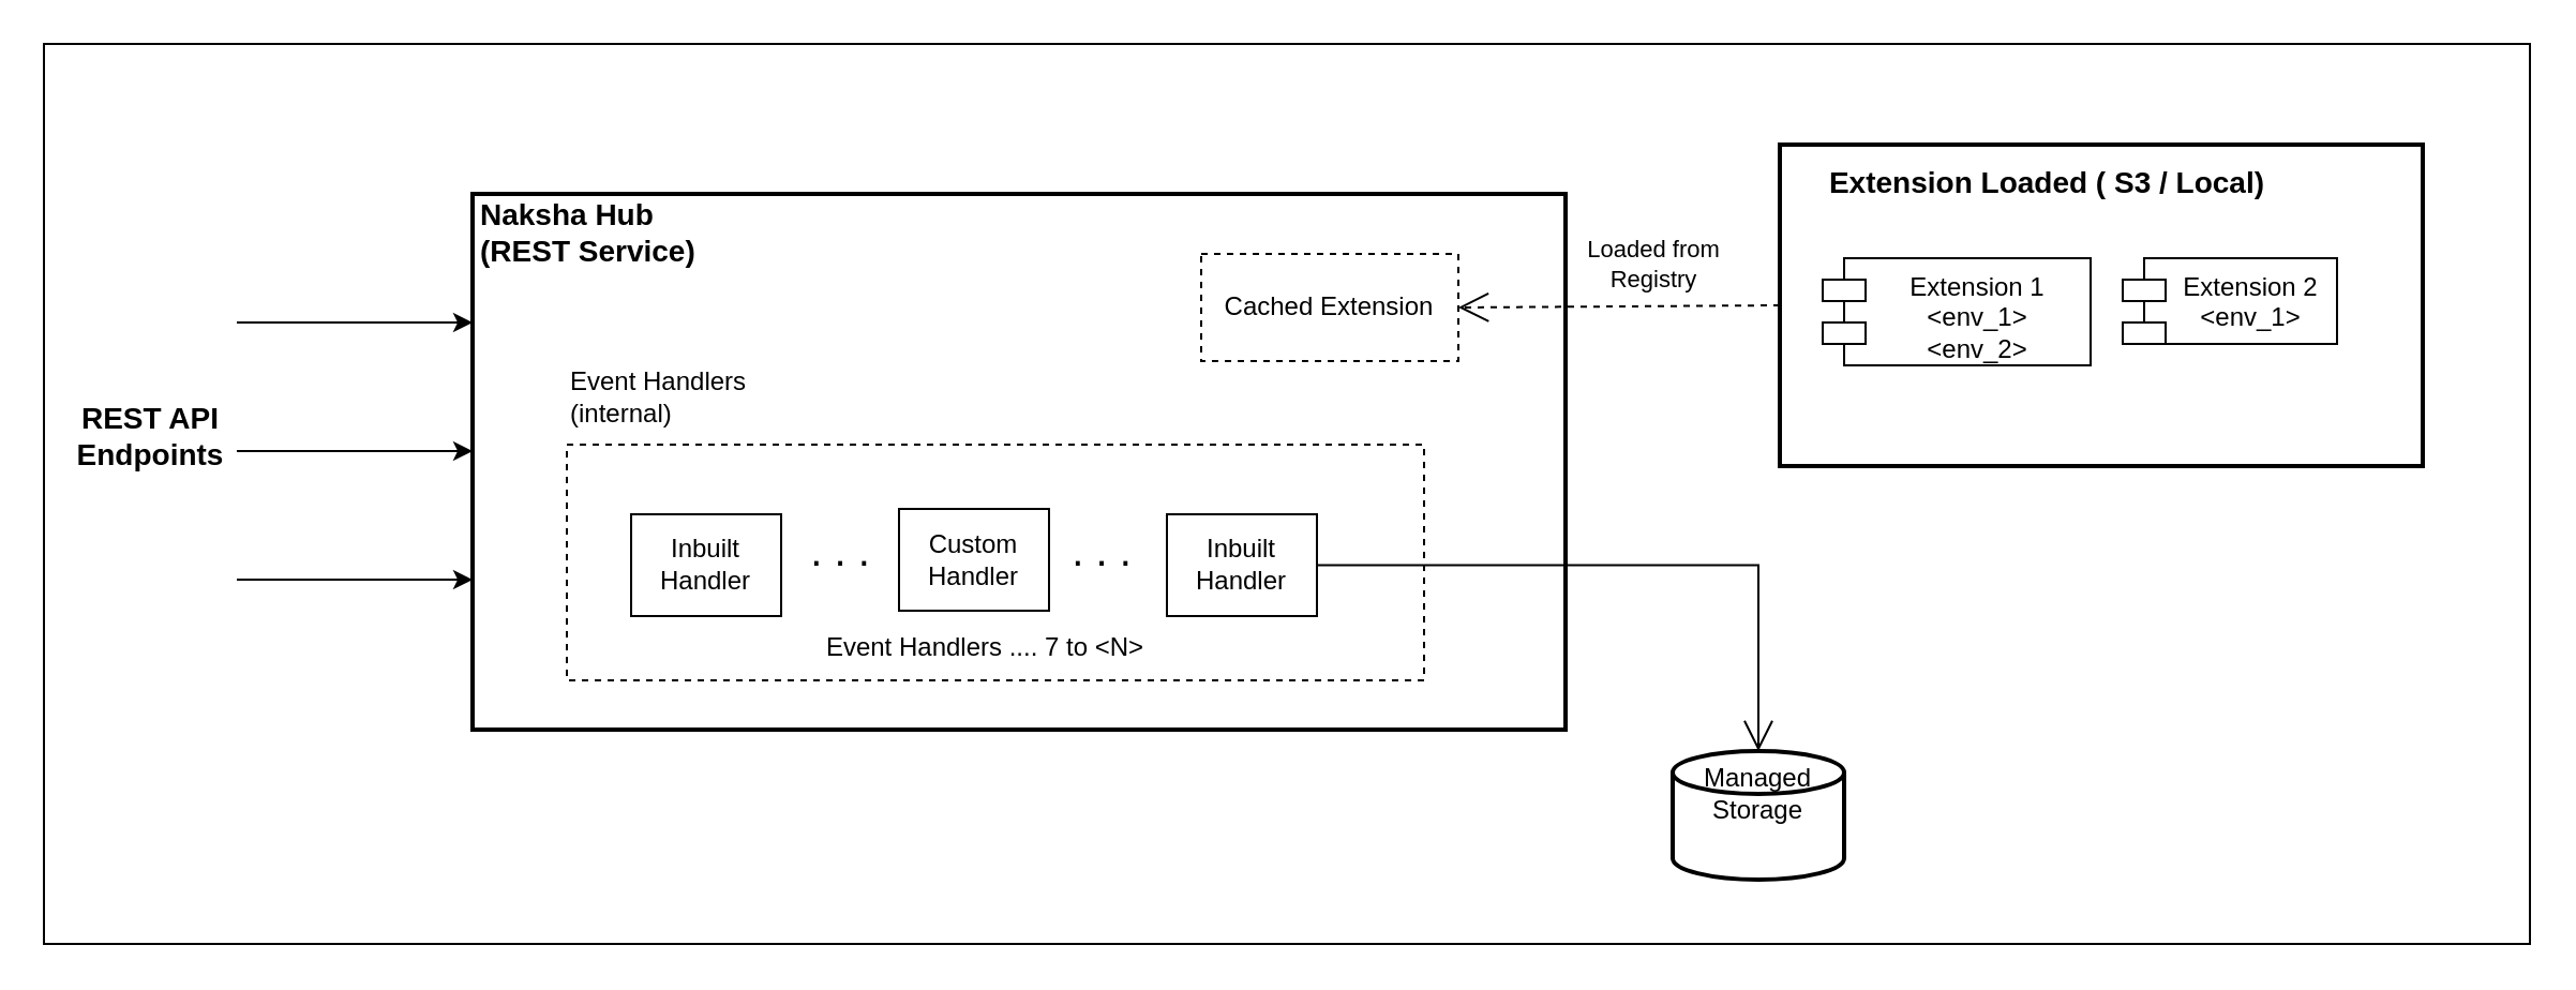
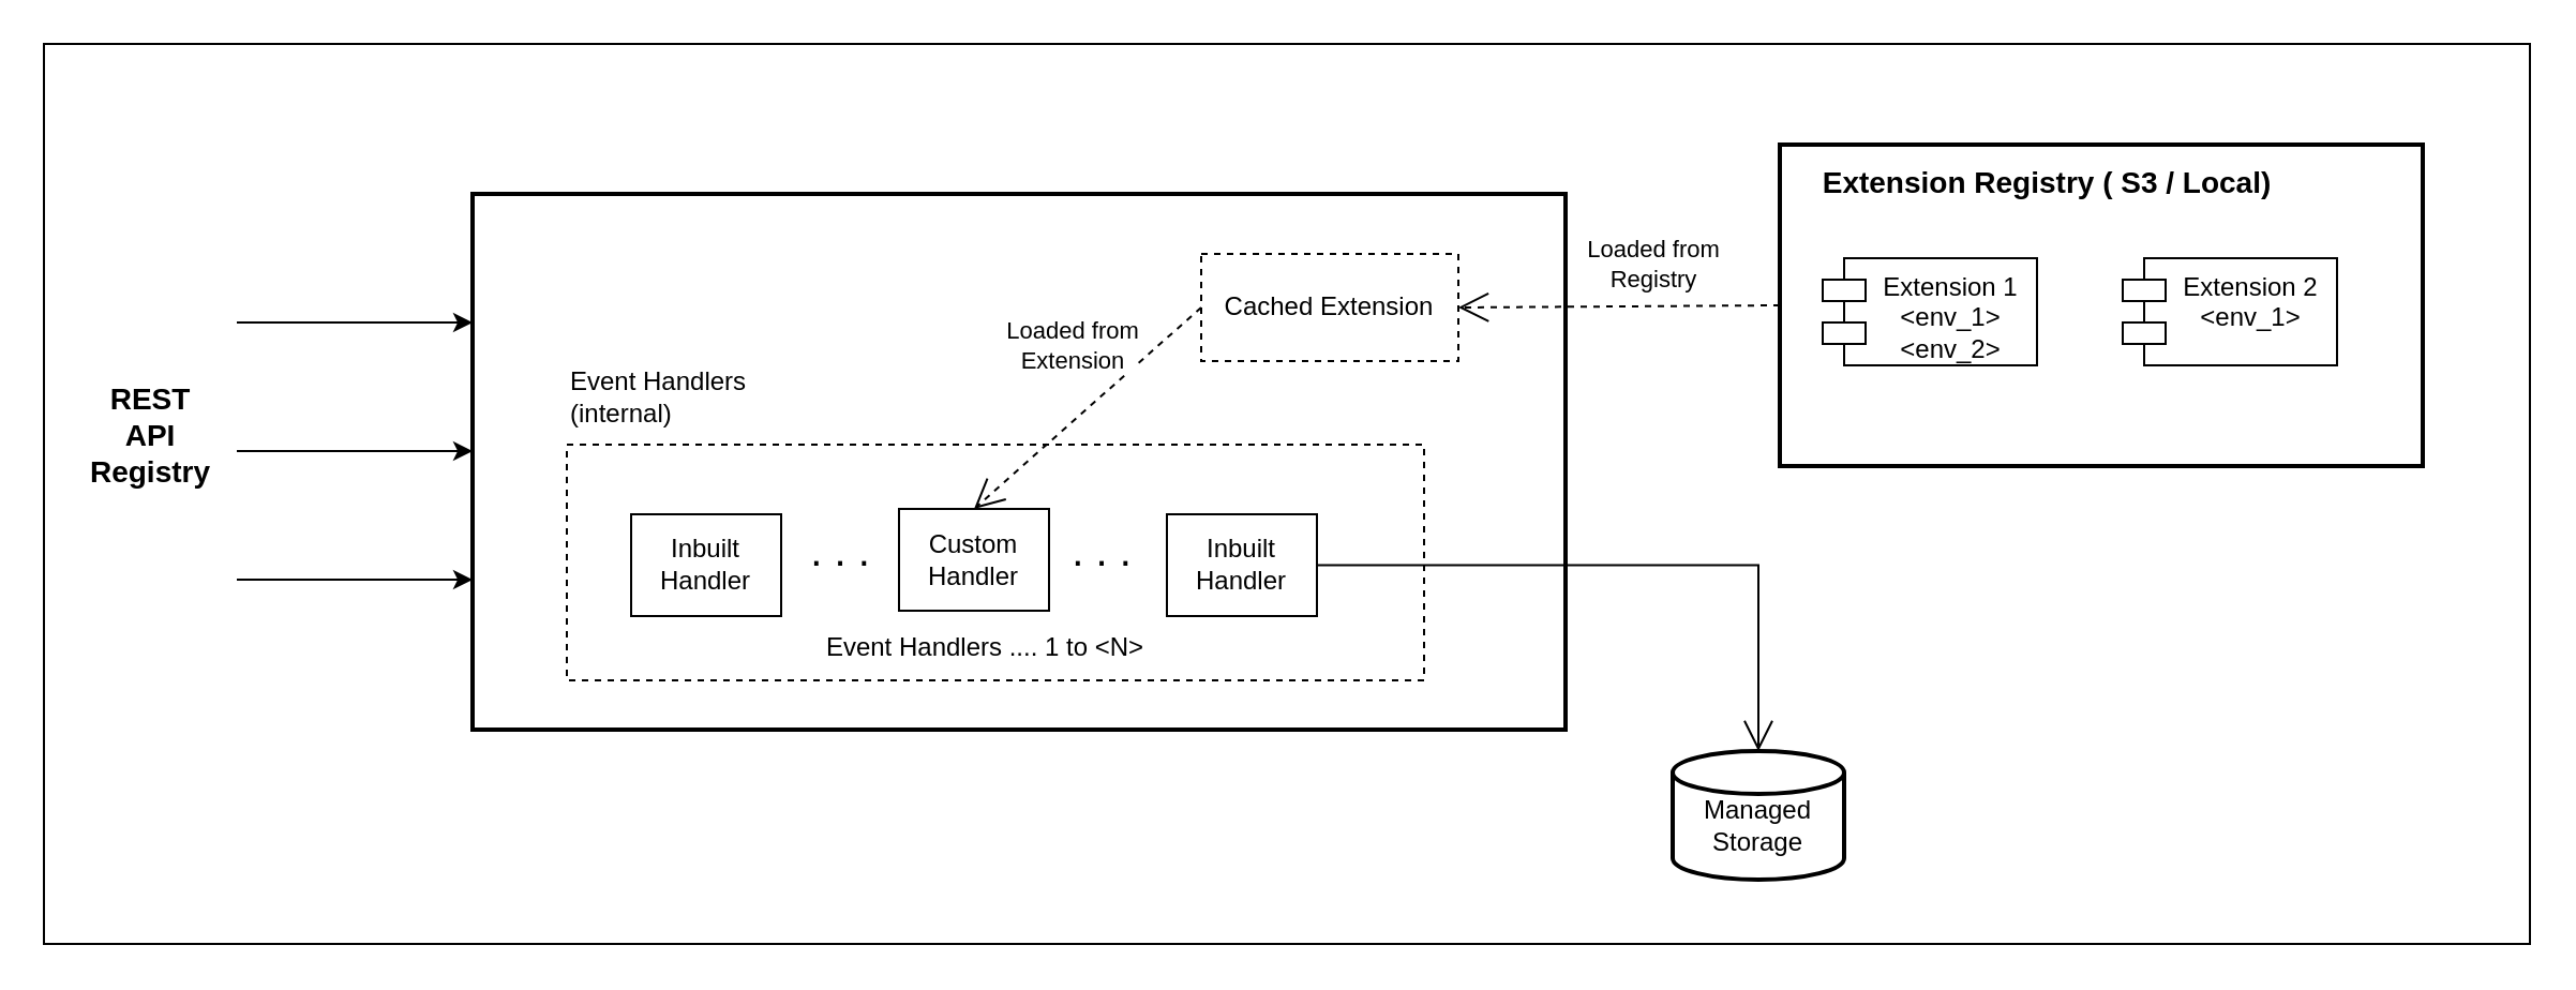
- <mxCell id="21" value="&lt;b&gt;&lt;font style=&quot;font-size: 14px;&quot;&gt;Extension Loaded ( S3 / Local)&lt;/font&gt;&lt;/b&gt;" style="text;strokeColor=none;align=center;fillColor=none;html=1;verticalAlign=middle;whiteSpace=wrap;rounded=0;fontColor=#000000;" parent="1" vertex="1"><mxGeometry x="830" y="70" width="250" height="30" as="geometry" /></mxCell>
+ <mxCell id="21" value="&lt;b&gt;&lt;font style=&quot;font-size: 14px;&quot;&gt;Extension Registry ( S3 / Local)&lt;/font&gt;&lt;/b&gt;" style="text;strokeColor=none;align=center;fillColor=none;html=1;verticalAlign=middle;whiteSpace=wrap;rounded=0;fontColor=#000000;" parent="1" vertex="1"><mxGeometry x="830" y="70" width="250" height="30" as="geometry" /></mxCell>
- <mxCell id="14" value="&lt;b&gt;&lt;font style=&quot;font-size: 14px;&quot;&gt;Naksha Hub&lt;/font&gt;&lt;/b&gt;&lt;div&gt;&lt;b&gt;&lt;font style=&quot;font-size: 14px;&quot;&gt;(REST Service)&lt;/font&gt;&lt;/b&gt;&lt;/div&gt;" style="text;strokeColor=none;align=left;fillColor=none;html=1;verticalAlign=middle;whiteSpace=wrap;rounded=0;fontColor=#000000;" parent="1" vertex="1"><mxGeometry x="222" y="93" width="118" height="30" as="geometry" /></mxCell>
- <mxCell id="20" value="Extension 2&lt;div&gt;&amp;lt;env_1&amp;gt;&lt;/div&gt;" style="shape=module;align=left;spacingLeft=20;align=center;verticalAlign=top;whiteSpace=wrap;html=1;fillColor=#FFFFFF;fontColor=#000000;strokeColor=#000000;" parent="1" vertex="1"><mxGeometry x="990" y="120" width="100" height="40" as="geometry" /></mxCell>
+ <mxCell id="20" value="Extension 2&lt;div&gt;&amp;lt;env_1&amp;gt;&lt;/div&gt;" style="shape=module;align=left;spacingLeft=20;align=center;verticalAlign=top;whiteSpace=wrap;html=1;fillColor=#FFFFFF;fontColor=#000000;strokeColor=#000000;" parent="1" vertex="1"><mxGeometry x="990" y="120" width="100" height="50" as="geometry" /></mxCell>
- <mxCell id="19" value="Extension 1&lt;div&gt;&amp;lt;env_1&amp;gt;&lt;/div&gt;&lt;div&gt;&amp;lt;env_2&amp;gt;&lt;/div&gt;" style="shape=module;align=left;spacingLeft=20;align=center;verticalAlign=top;whiteSpace=wrap;html=1;fillColor=#FFFFFF;fontColor=#000000;strokeColor=#000000;" parent="1" vertex="1"><mxGeometry x="850" y="120" width="125" height="50" as="geometry" /></mxCell>
+ <mxCell id="19" value="Extension 1&lt;div&gt;&amp;lt;env_1&amp;gt;&lt;/div&gt;&lt;div&gt;&amp;lt;env_2&amp;gt;&lt;/div&gt;" style="shape=module;align=left;spacingLeft=20;align=center;verticalAlign=top;whiteSpace=wrap;html=1;fillColor=#FFFFFF;fontColor=#000000;strokeColor=#000000;" parent="1" vertex="1"><mxGeometry x="850" y="120" width="100" height="50" as="geometry" /></mxCell>
- <mxCell id="27" value="&lt;b&gt;&lt;font style=&quot;font-size: 14px;&quot;&gt;REST API&lt;br&gt;Endpoints&lt;/font&gt;&lt;/b&gt;" style="text;strokeColor=none;align=center;fillColor=none;html=1;verticalAlign=middle;whiteSpace=wrap;rounded=0;" parent="1" vertex="1"><mxGeometry x="40" y="175" width="60" height="55" as="geometry" /></mxCell>
+ <mxCell id="27" value="&lt;b&gt;&lt;font style=&quot;font-size: 14px;&quot;&gt;REST API&lt;br&gt;Registry&lt;/font&gt;&lt;/b&gt;" style="text;strokeColor=none;align=center;fillColor=none;html=1;verticalAlign=middle;whiteSpace=wrap;rounded=0;" parent="1" vertex="1"><mxGeometry x="40" y="175" width="60" height="55" as="geometry" /></mxCell>
+ <mxCell id="25" value="" style="endArrow=open;endSize=12;dashed=1;html=1;rounded=0;entryX=0.5;entryY=0;entryDx=0;entryDy=0;strokeColor=#000000;exitX=0;exitY=0.5;exitDx=0;exitDy=0;" parent="1" target="18" edge="1" source="5"><mxGeometry width="160" relative="1" as="geometry"><mxPoint x="560" y="140" as="sourcePoint" /><mxPoint x="500" y="220" as="targetPoint" /><Array as="points" /></mxGeometry></mxCell>
+ <mxCell id="26" value="Loaded from&lt;div&gt;Extension&lt;/div&gt;" style="edgeLabel;html=1;align=center;verticalAlign=middle;resizable=0;points=[];" vertex="1" connectable="0" parent="25"><mxGeometry x="-0.209" y="-1" relative="1" as="geometry"><mxPoint x="-18" y="-19" as="offset" /></mxGeometry></mxCell>
- <mxCell id="28" value="Event Handlers .... 7 to &amp;lt;N&amp;gt;" style="text;strokeColor=none;align=center;fillColor=none;html=1;verticalAlign=middle;whiteSpace=wrap;rounded=0;fontColor=#000000;" parent="1" vertex="1"><mxGeometry x="371.5" y="287" width="175" height="30" as="geometry" /></mxCell>
+ <mxCell id="28" value="Event Handlers .... 1 to &amp;lt;N&amp;gt;" style="text;strokeColor=none;align=center;fillColor=none;html=1;verticalAlign=middle;whiteSpace=wrap;rounded=0;fontColor=#000000;" parent="1" vertex="1"><mxGeometry x="371.5" y="287" width="175" height="30" as="geometry" /></mxCell>
- <mxCell id="22" value="Managed Storage" style="text;strokeColor=none;align=center;fillColor=none;html=1;verticalAlign=middle;whiteSpace=wrap;rounded=0;fontColor=#000000;" parent="1" vertex="1"><mxGeometry x="790" y="355" width="60" height="30" as="geometry" /></mxCell>
+ <mxCell id="22" value="Managed Storage" style="text;strokeColor=none;align=center;fillColor=none;html=1;verticalAlign=middle;whiteSpace=wrap;rounded=0;fontColor=#000000;" parent="1" vertex="1"><mxGeometry x="790" y="370" width="60" height="30" as="geometry" /></mxCell>
